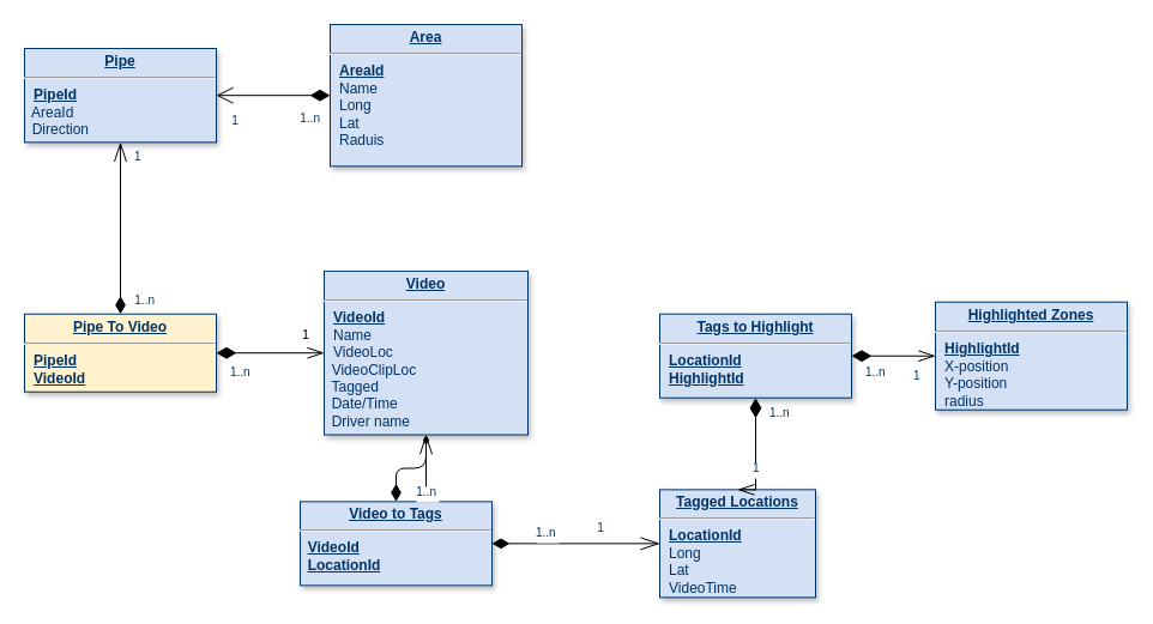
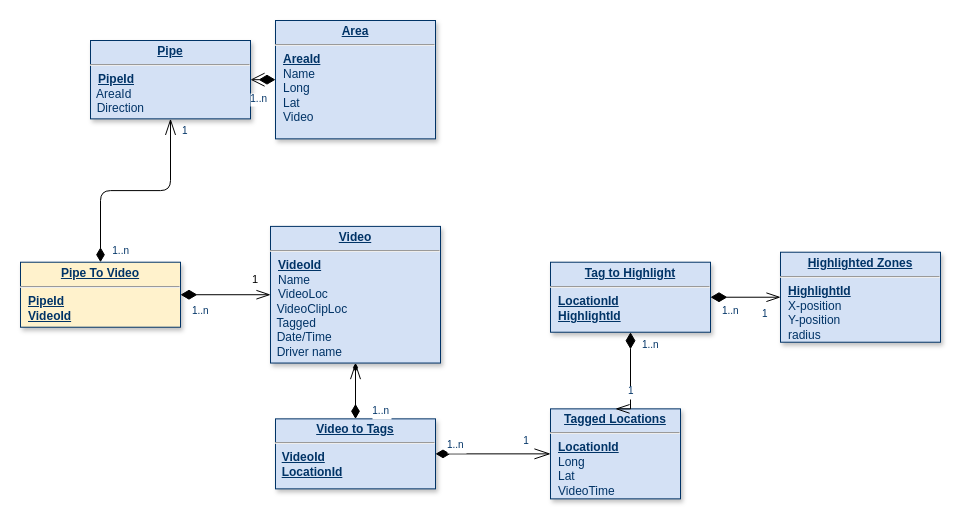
- <mxCell id="5" value="&lt;p style=&quot;margin: 0px ; margin-top: 4px ; text-align: center ; text-decoration: underline&quot;&gt;&lt;strong&gt;Area&lt;br&gt;&lt;/strong&gt;&lt;/p&gt;&lt;hr&gt;&lt;p style=&quot;margin: 0px ; margin-left: 8px&quot;&gt;&lt;u&gt;&lt;b&gt;AreaId&lt;/b&gt;&lt;/u&gt;&lt;br&gt;&lt;/p&gt;&lt;p style=&quot;margin: 0px ; margin-left: 8px&quot;&gt;Name&lt;/p&gt;&lt;p style=&quot;margin: 0px ; margin-left: 8px&quot;&gt;Long&lt;/p&gt;&lt;p style=&quot;margin: 0px ; margin-left: 8px&quot;&gt;Lat&lt;/p&gt;&lt;p style=&quot;margin: 0px ; margin-left: 8px&quot;&gt;Raduis&lt;br&gt;&lt;/p&gt;" style="verticalAlign=top;align=left;overflow=fill;fontSize=12;fontFamily=Helvetica;html=1;strokeColor=#003366;shadow=1;fillColor=#D4E1F5;fontColor=#003366" parent="1" vertex="1"><mxGeometry x="275" width="160" height="118.36" as="geometry" y="20" /></mxCell>
+ <mxCell id="5" value="&lt;p style=&quot;margin: 0px ; margin-top: 4px ; text-align: center ; text-decoration: underline&quot;&gt;&lt;strong&gt;Area&lt;br&gt;&lt;/strong&gt;&lt;/p&gt;&lt;hr&gt;&lt;p style=&quot;margin: 0px ; margin-left: 8px&quot;&gt;&lt;u&gt;&lt;b&gt;AreaId&lt;/b&gt;&lt;/u&gt;&lt;br&gt;&lt;/p&gt;&lt;p style=&quot;margin: 0px ; margin-left: 8px&quot;&gt;Name&lt;/p&gt;&lt;p style=&quot;margin: 0px ; margin-left: 8px&quot;&gt;Long&lt;/p&gt;&lt;p style=&quot;margin: 0px ; margin-left: 8px&quot;&gt;Lat&lt;/p&gt;&lt;p style=&quot;margin: 0px ; margin-left: 8px&quot;&gt;Video&lt;br&gt;&lt;/p&gt;" style="verticalAlign=top;align=left;overflow=fill;fontSize=12;fontFamily=Helvetica;html=1;strokeColor=#003366;shadow=1;fillColor=#D4E1F5;fontColor=#003366" parent="1" vertex="1"><mxGeometry x="275" width="160" height="118.36" as="geometry" y="20" /></mxCell>
- <mxCell id="7" value="&lt;p style=&quot;margin: 0px ; margin-top: 4px ; text-align: center ; text-decoration: underline&quot;&gt;&lt;strong&gt;Pipe&lt;br&gt;&lt;/strong&gt;&lt;/p&gt;&lt;hr&gt;&lt;p style=&quot;margin: 0px ; margin-left: 8px&quot;&gt;&lt;b&gt;&lt;u&gt;PipeId&lt;/u&gt;&lt;/b&gt;&lt;br&gt;&lt;/p&gt;&lt;div&gt;&amp;nbsp; AreaId&lt;/div&gt;&lt;div&gt;&amp;nbsp; Direction&lt;br&gt;&lt;/div&gt;" style="verticalAlign=top;align=left;overflow=fill;fontSize=12;fontFamily=Helvetica;html=1;strokeColor=#003366;shadow=1;fillColor=#D4E1F5;fontColor=#003366" parent="1" vertex="1"><mxGeometry y="40" width="160" height="78.36" as="geometry" x="20" /></mxCell>
+ <mxCell id="7" value="&lt;p style=&quot;margin: 0px ; margin-top: 4px ; text-align: center ; text-decoration: underline&quot;&gt;&lt;strong&gt;Pipe&lt;br&gt;&lt;/strong&gt;&lt;/p&gt;&lt;hr&gt;&lt;p style=&quot;margin: 0px ; margin-left: 8px&quot;&gt;&lt;b&gt;&lt;u&gt;PipeId&lt;/u&gt;&lt;/b&gt;&lt;br&gt;&lt;/p&gt;&lt;div&gt;&amp;nbsp; AreaId&lt;/div&gt;&lt;div&gt;&amp;nbsp; Direction&lt;br&gt;&lt;/div&gt;" style="verticalAlign=top;align=left;overflow=fill;fontSize=12;fontFamily=Helvetica;html=1;strokeColor=#003366;shadow=1;fillColor=#D4E1F5;fontColor=#003366" parent="1" vertex="1"><mxGeometry x="90" y="40" width="160" height="78.36" as="geometry" /></mxCell>
- <mxCell id="10" value="&lt;p style=&quot;margin: 0px ; margin-top: 4px ; text-align: center ; text-decoration: underline&quot;&gt;&lt;strong&gt;Tags to Highlight&lt;br&gt;&lt;/strong&gt;&lt;/p&gt;&lt;hr&gt;&lt;p style=&quot;margin: 0px ; margin-left: 8px&quot;&gt;&lt;u&gt;&lt;b&gt;LocationId&lt;br&gt;&lt;/b&gt;&lt;/u&gt;&lt;/p&gt;&lt;p style=&quot;margin: 0px ; margin-left: 8px&quot;&gt;&lt;u&gt;&lt;b&gt;HighlightId&lt;/b&gt;&lt;/u&gt;&lt;/p&gt;" style="verticalAlign=top;align=left;overflow=fill;fontSize=12;fontFamily=Helvetica;html=1;strokeColor=#003366;shadow=1;fillColor=#D4E1F5;fontColor=#003366" parent="1" vertex="1"><mxGeometry x="550" y="261.72" width="160" height="70" as="geometry" /></mxCell>
+ <mxCell id="10" value="&lt;p style=&quot;margin: 0px ; margin-top: 4px ; text-align: center ; text-decoration: underline&quot;&gt;&lt;strong&gt;Tag to Highlight&lt;br&gt;&lt;/strong&gt;&lt;/p&gt;&lt;hr&gt;&lt;p style=&quot;margin: 0px ; margin-left: 8px&quot;&gt;&lt;u&gt;&lt;b&gt;LocationId&lt;br&gt;&lt;/b&gt;&lt;/u&gt;&lt;/p&gt;&lt;p style=&quot;margin: 0px ; margin-left: 8px&quot;&gt;&lt;u&gt;&lt;b&gt;HighlightId&lt;/b&gt;&lt;/u&gt;&lt;/p&gt;" style="verticalAlign=top;align=left;overflow=fill;fontSize=12;fontFamily=Helvetica;html=1;strokeColor=#003366;shadow=1;fillColor=#D4E1F5;fontColor=#003366" parent="1" vertex="1"><mxGeometry x="550" y="261.72" width="160" height="70" as="geometry" /></mxCell>
- <mxCell id="6" value="&lt;p style=&quot;margin: 0px ; margin-top: 4px ; text-align: center ; text-decoration: underline&quot;&gt;&lt;strong&gt;Video to Tags&lt;br&gt;&lt;/strong&gt;&lt;/p&gt;&lt;hr&gt;&lt;div&gt;&amp;nbsp; &lt;u&gt;&lt;b&gt;VideoId&lt;/b&gt;&lt;/u&gt;&lt;/div&gt;&lt;div&gt;&lt;i&gt;&lt;b&gt;&amp;nbsp; &lt;/b&gt;&lt;/i&gt;&lt;u&gt;&lt;b&gt;LocationId&lt;/b&gt;&lt;/u&gt;&lt;br&gt;&lt;/div&gt;" style="verticalAlign=top;align=left;overflow=fill;fontSize=12;fontFamily=Helvetica;html=1;strokeColor=#003366;shadow=1;fillColor=#D4E1F5;fontColor=#003366" parent="1" vertex="1"><mxGeometry x="250" y="418.36" width="160" height="70" as="geometry" /></mxCell>
+ <mxCell id="6" value="&lt;p style=&quot;margin: 0px ; margin-top: 4px ; text-align: center ; text-decoration: underline&quot;&gt;&lt;strong&gt;Video to Tags&lt;br&gt;&lt;/strong&gt;&lt;/p&gt;&lt;hr&gt;&lt;div&gt;&amp;nbsp; &lt;u&gt;&lt;b&gt;VideoId&lt;/b&gt;&lt;/u&gt;&lt;/div&gt;&lt;div&gt;&lt;i&gt;&lt;b&gt;&amp;nbsp; &lt;/b&gt;&lt;/i&gt;&lt;u&gt;&lt;b&gt;LocationId&lt;/b&gt;&lt;/u&gt;&lt;br&gt;&lt;/div&gt;" style="verticalAlign=top;align=left;overflow=fill;fontSize=12;fontFamily=Helvetica;html=1;strokeColor=#003366;shadow=1;fillColor=#D4E1F5;fontColor=#003366" parent="1" vertex="1"><mxGeometry x="275" y="418.36" width="160" height="70" as="geometry" /></mxCell>
